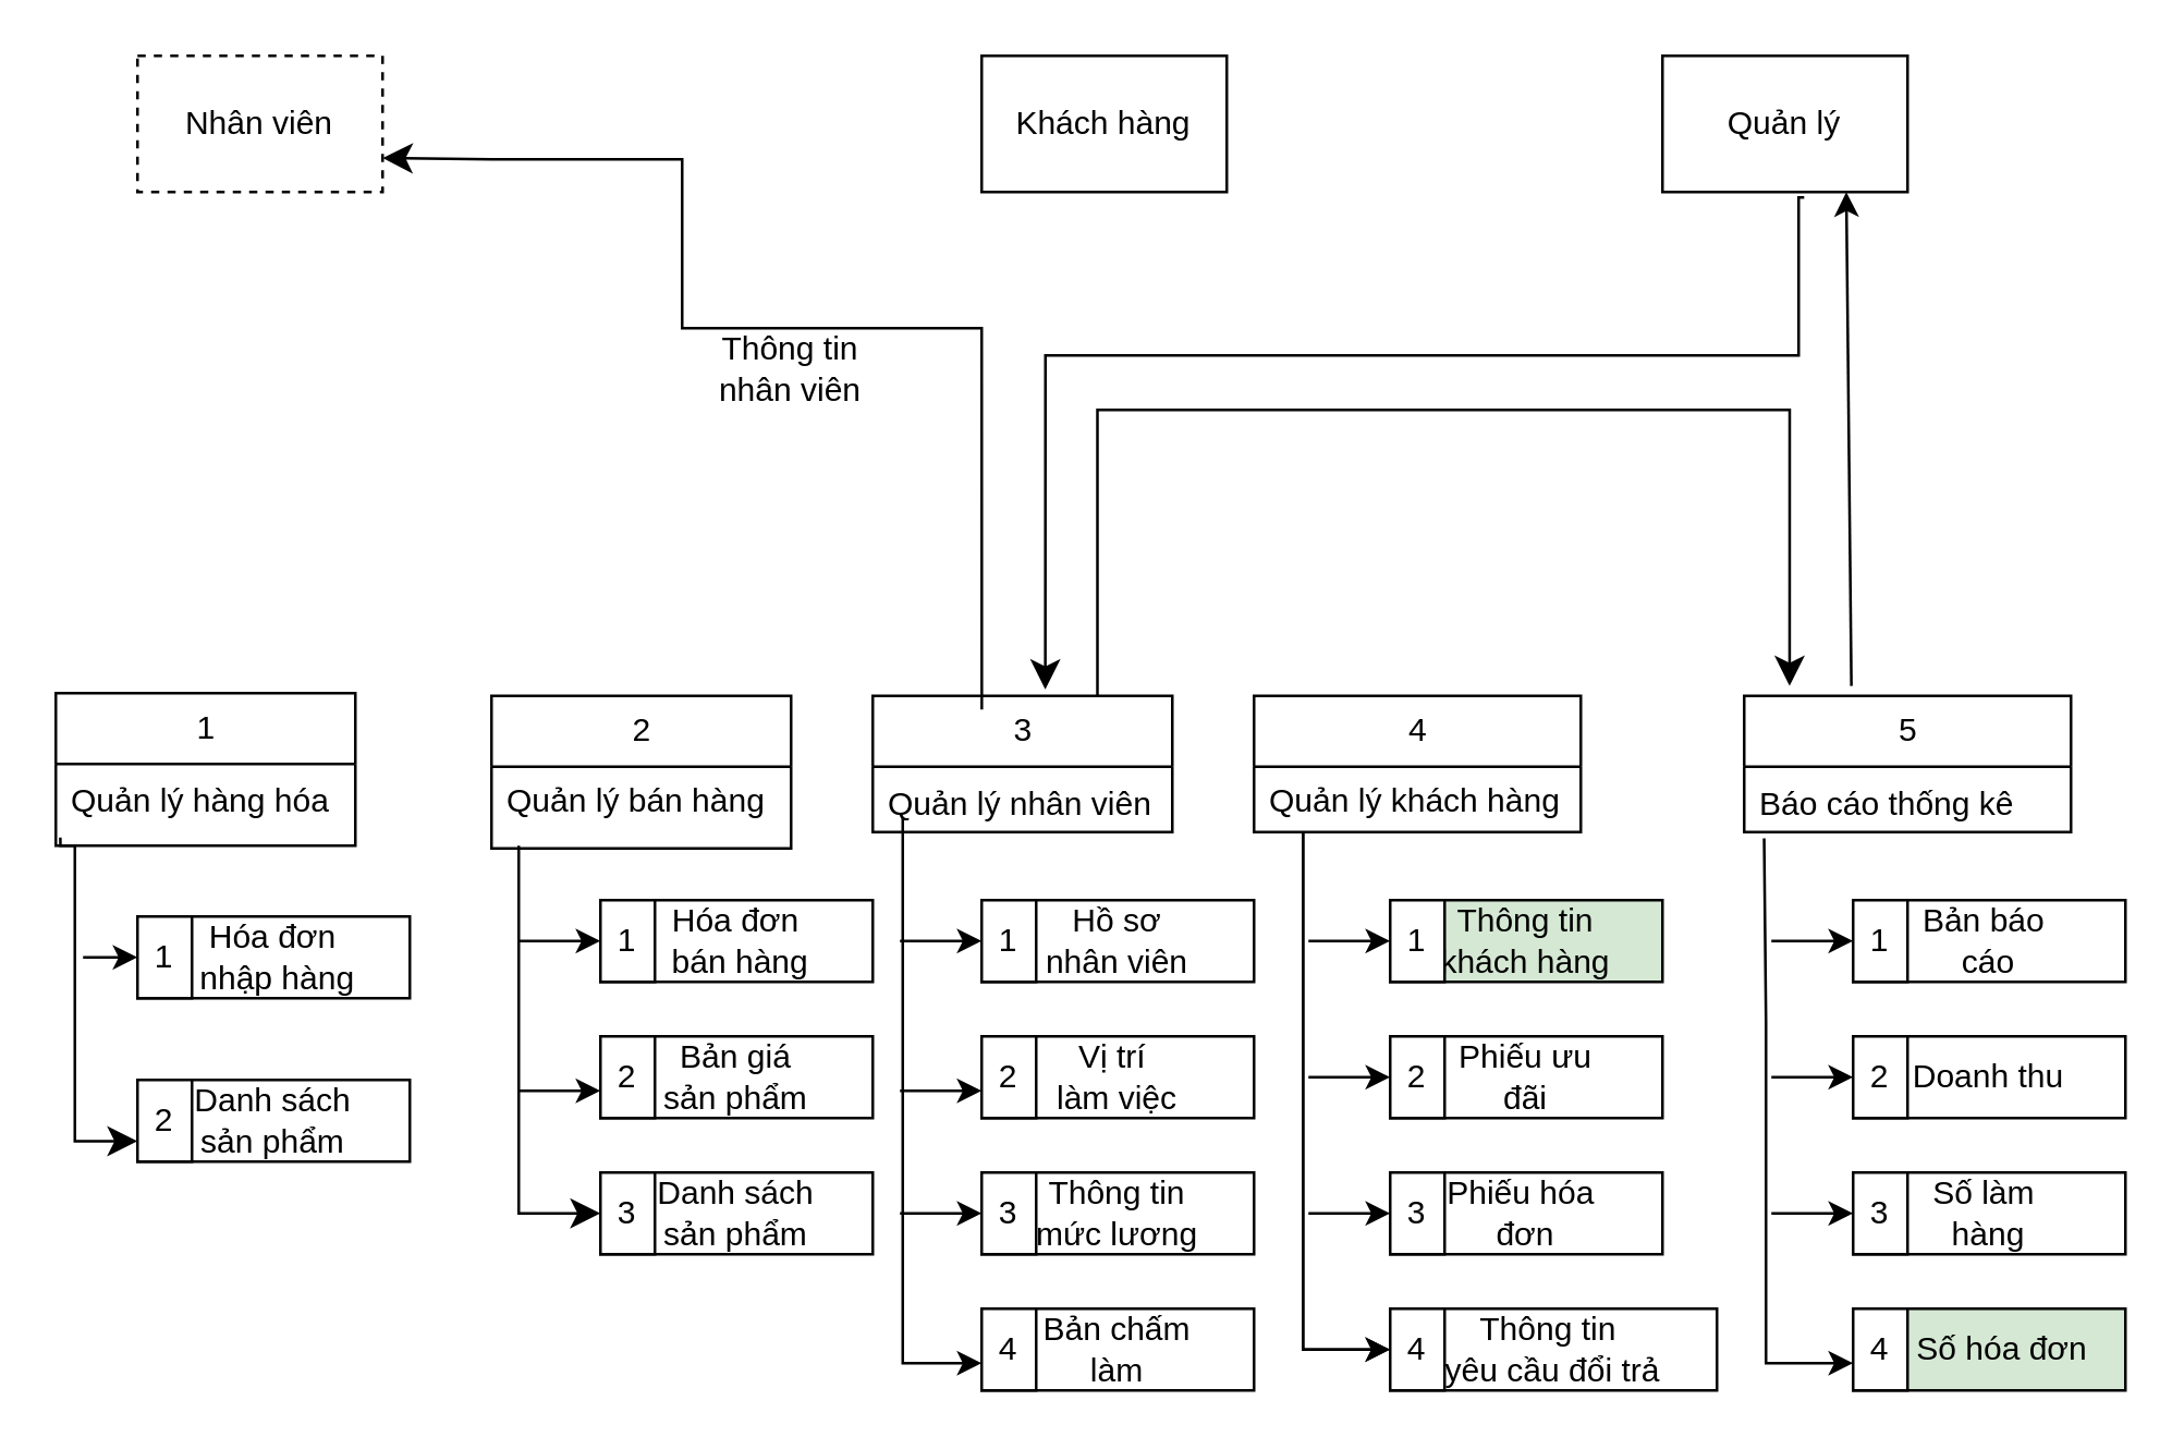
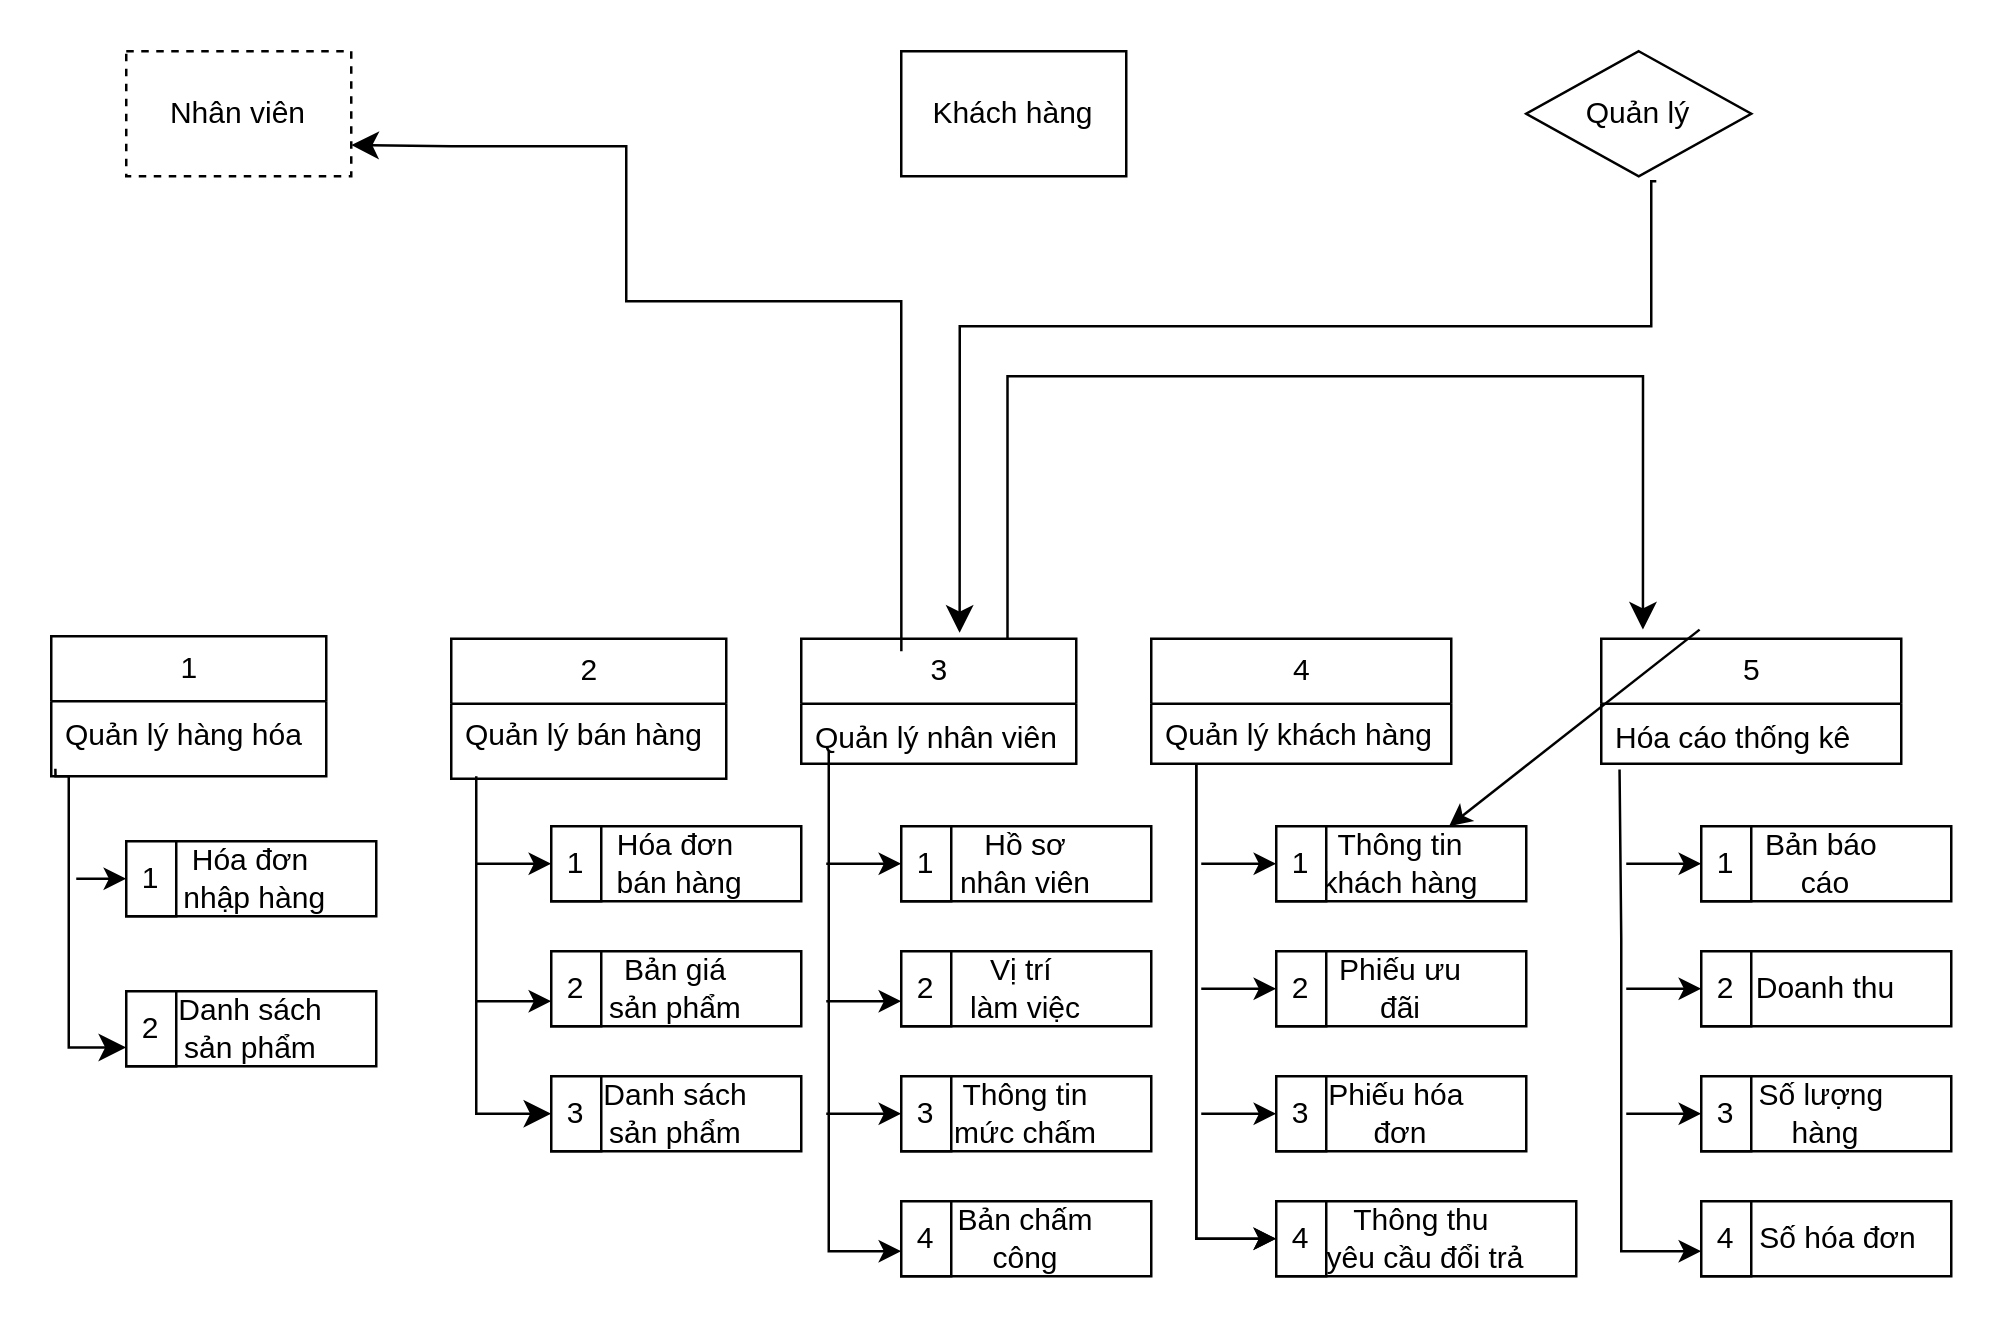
- <mxCell id="65" value="Quản lý" style="rounded=0;whiteSpace=wrap;html=1;" vertex="1" parent="1"><mxGeometry x="610" y="20" width="90" height="50" as="geometry" /></mxCell>
+ <mxCell id="65" value="Quản lý" style="rhombus;whiteSpace=wrap;html=1;" vertex="1" parent="1"><mxGeometry x="610" y="20" width="90" height="50" as="geometry" /></mxCell>
- <mxCell id="71" value="Thông tin nhân viên" style="text;html=1;strokeColor=none;fillColor=none;align=center;verticalAlign=middle;whiteSpace=wrap;rounded=0;" vertex="1" parent="1"><mxGeometry x="260" y="120" width="60" height="30" as="geometry" /></mxCell>
- <mxCell id="68" value="" style="endArrow=classic;html=1;rounded=0;entryX=0.75;entryY=1;entryDx=0;entryDy=0;exitX=0.328;exitY=-0.073;exitDx=0;exitDy=0;exitPerimeter=0;" edge="1" parent="1" source="8" target="65"><mxGeometry width="50" height="50" relative="1" as="geometry"><mxPoint x="684" y="257" as="sourcePoint" /><mxPoint x="690" y="80" as="targetPoint" /></mxGeometry></mxCell>
+ <mxCell id="68" value="" style="endArrow=classic;html=1;rounded=0;exitX=0.328;exitY=-0.073;exitDx=0;exitDy=0;exitPerimeter=0;" edge="1" parent="1" source="8" target="47"><mxGeometry width="50" height="50" relative="1" as="geometry"><mxPoint x="684" y="257" as="sourcePoint" /><mxPoint x="690" y="80" as="targetPoint" /></mxGeometry></mxCell>
- <mxCell id="9" value="Báo cáo thống kê" style="text;strokeColor=none;fillColor=none;align=left;verticalAlign=top;spacingLeft=4;spacingRight=4;overflow=hidden;rotatable=0;points=[[0,0.5],[1,0.5]];portConstraint=eastwest;whiteSpace=wrap;html=1;" vertex="1" parent="8"><mxGeometry y="26" width="120" height="24" as="geometry" /></mxCell>
+ <mxCell id="9" value="Hóa cáo thống kê" style="text;strokeColor=none;fillColor=none;align=left;verticalAlign=top;spacingLeft=4;spacingRight=4;overflow=hidden;rotatable=0;points=[[0,0.5],[1,0.5]];portConstraint=eastwest;whiteSpace=wrap;html=1;" vertex="1" parent="8"><mxGeometry y="26" width="120" height="24" as="geometry" /></mxCell>
- <mxCell id="47" value="Thông tin&lt;br&gt;khách hàng" style="html=1;whiteSpace=wrap;container=1;recursiveResize=0;collapsible=0;fillColor=#d5e8d4;" vertex="1" parent="1"><mxGeometry x="510" y="330" width="100" height="30" as="geometry" /></mxCell>
+ <mxCell id="47" value="Thông tin&lt;br&gt;khách hàng" style="html=1;whiteSpace=wrap;container=1;recursiveResize=0;collapsible=0;" vertex="1" parent="1"><mxGeometry x="510" y="330" width="100" height="30" as="geometry" /></mxCell>
- <mxCell id="35" value="Thông tin&lt;br&gt;mức lương" style="html=1;whiteSpace=wrap;container=1;recursiveResize=0;collapsible=0;" vertex="1" parent="1"><mxGeometry x="360" y="430" width="100" height="30" as="geometry" /></mxCell>
+ <mxCell id="35" value="Thông tin&lt;br&gt;mức chấm" style="html=1;whiteSpace=wrap;container=1;recursiveResize=0;collapsible=0;" vertex="1" parent="1"><mxGeometry x="360" y="430" width="100" height="30" as="geometry" /></mxCell>
- <mxCell id="55" value="Số làm&amp;nbsp;&lt;br&gt;hàng" style="html=1;whiteSpace=wrap;container=1;recursiveResize=0;collapsible=0;" vertex="1" parent="1"><mxGeometry x="680" y="430" width="100" height="30" as="geometry" /></mxCell>
+ <mxCell id="55" value="Số lượng&amp;nbsp;&lt;br&gt;hàng" style="html=1;whiteSpace=wrap;container=1;recursiveResize=0;collapsible=0;" vertex="1" parent="1"><mxGeometry x="680" y="430" width="100" height="30" as="geometry" /></mxCell>
- <mxCell id="37" value="Bản chấm&lt;br&gt;làm" style="html=1;whiteSpace=wrap;container=1;recursiveResize=0;collapsible=0;" vertex="1" parent="1"><mxGeometry x="360" y="480" width="100" height="30" as="geometry" /></mxCell>
+ <mxCell id="37" value="Bản chấm&lt;br&gt;công" style="html=1;whiteSpace=wrap;container=1;recursiveResize=0;collapsible=0;" vertex="1" parent="1"><mxGeometry x="360" y="480" width="100" height="30" as="geometry" /></mxCell>
- <mxCell id="45" value="Thông tin&amp;nbsp;&lt;br&gt;yêu cầu đổi trả" style="html=1;whiteSpace=wrap;container=1;recursiveResize=0;collapsible=0;" vertex="1" parent="1"><mxGeometry x="510" y="480" width="120" height="30" as="geometry" /></mxCell>
+ <mxCell id="45" value="Thông thu&amp;nbsp;&lt;br&gt;yêu cầu đổi trả" style="html=1;whiteSpace=wrap;container=1;recursiveResize=0;collapsible=0;" vertex="1" parent="1"><mxGeometry x="510" y="480" width="120" height="30" as="geometry" /></mxCell>
- <mxCell id="57" value="&amp;nbsp; &amp;nbsp;Số hóa đơn" style="html=1;whiteSpace=wrap;container=1;recursiveResize=0;collapsible=0;fillColor=#d5e8d4;" vertex="1" parent="1"><mxGeometry x="680" y="480" width="100" height="30" as="geometry" /></mxCell>
+ <mxCell id="57" value="&amp;nbsp; &amp;nbsp;Số hóa đơn" style="html=1;whiteSpace=wrap;container=1;recursiveResize=0;collapsible=0;" vertex="1" parent="1"><mxGeometry x="680" y="480" width="100" height="30" as="geometry" /></mxCell>
